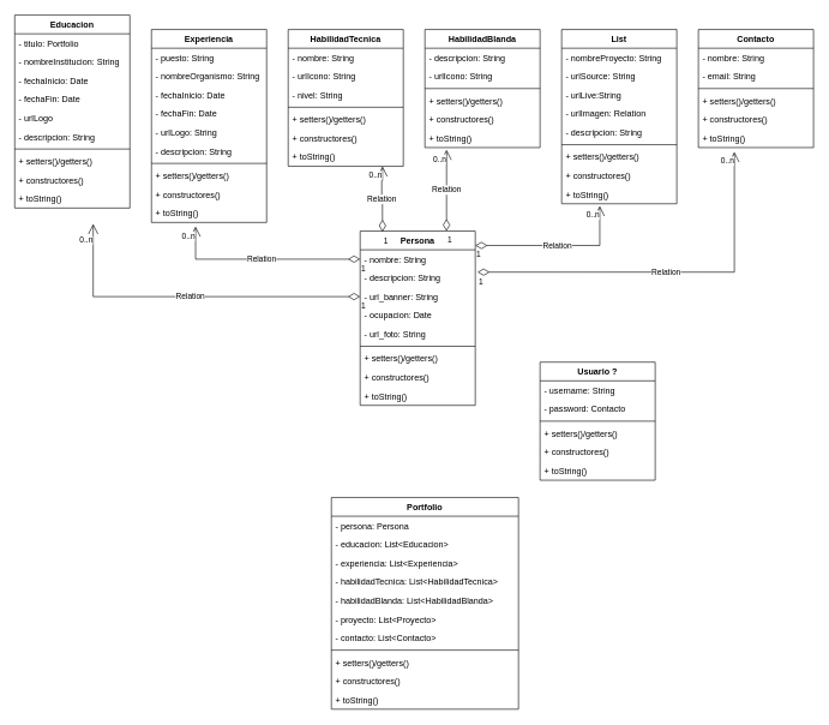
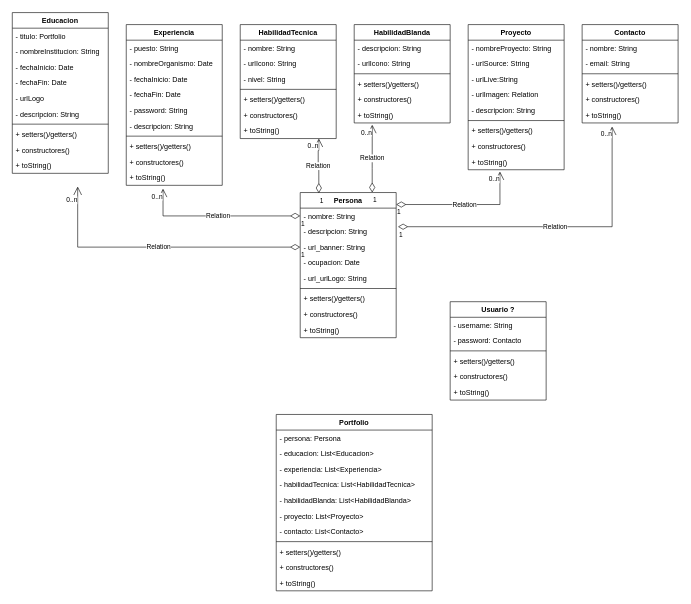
- <mxCell id="49" value="List" style="swimlane;fontStyle=1;align=center;verticalAlign=top;childLayout=stackLayout;horizontal=1;startSize=26;horizontalStack=0;resizeParent=1;resizeParentMax=0;resizeLast=0;collapsible=1;marginBottom=0;" vertex="1" parent="1"><mxGeometry x="780" y="40" width="160" height="242" as="geometry" /></mxCell>
+ <mxCell id="49" value="Proyecto" style="swimlane;fontStyle=1;align=center;verticalAlign=top;childLayout=stackLayout;horizontal=1;startSize=26;horizontalStack=0;resizeParent=1;resizeParentMax=0;resizeLast=0;collapsible=1;marginBottom=0;" vertex="1" parent="1"><mxGeometry x="780" y="40" width="160" height="242" as="geometry" /></mxCell>
- <mxCell id="25" value="- nombreOrganismo: String" style="text;strokeColor=none;fillColor=none;align=left;verticalAlign=top;spacingLeft=4;spacingRight=4;overflow=hidden;rotatable=0;points=[[0,0.5],[1,0.5]];portConstraint=eastwest;" vertex="1" parent="23"><mxGeometry y="52" width="160" height="26" as="geometry" /></mxCell>
+ <mxCell id="25" value="- nombreOrganismo: Date" style="text;strokeColor=none;fillColor=none;align=left;verticalAlign=top;spacingLeft=4;spacingRight=4;overflow=hidden;rotatable=0;points=[[0,0.5],[1,0.5]];portConstraint=eastwest;" vertex="1" parent="23"><mxGeometry y="52" width="160" height="26" as="geometry" /></mxCell>
- <mxCell id="28" value="- urlLogo: String" style="text;strokeColor=none;fillColor=none;align=left;verticalAlign=top;spacingLeft=4;spacingRight=4;overflow=hidden;rotatable=0;points=[[0,0.5],[1,0.5]];portConstraint=eastwest;" vertex="1" parent="23"><mxGeometry y="130" width="160" height="26" as="geometry" /></mxCell>
+ <mxCell id="28" value="- password: String" style="text;strokeColor=none;fillColor=none;align=left;verticalAlign=top;spacingLeft=4;spacingRight=4;overflow=hidden;rotatable=0;points=[[0,0.5],[1,0.5]];portConstraint=eastwest;" vertex="1" parent="23"><mxGeometry y="130" width="160" height="26" as="geometry" /></mxCell>
- <mxCell id="18" value="- url_foto: String" style="text;strokeColor=none;fillColor=none;align=left;verticalAlign=top;spacingLeft=4;spacingRight=4;overflow=hidden;rotatable=0;points=[[0,0.5],[1,0.5]];portConstraint=eastwest;" vertex="1" parent="13"><mxGeometry y="130" width="160" height="26" as="geometry" /></mxCell>
+ <mxCell id="18" value="- url_urlLogo: String" style="text;strokeColor=none;fillColor=none;align=left;verticalAlign=top;spacingLeft=4;spacingRight=4;overflow=hidden;rotatable=0;points=[[0,0.5],[1,0.5]];portConstraint=eastwest;" vertex="1" parent="13"><mxGeometry y="130" width="160" height="26" as="geometry" /></mxCell>
